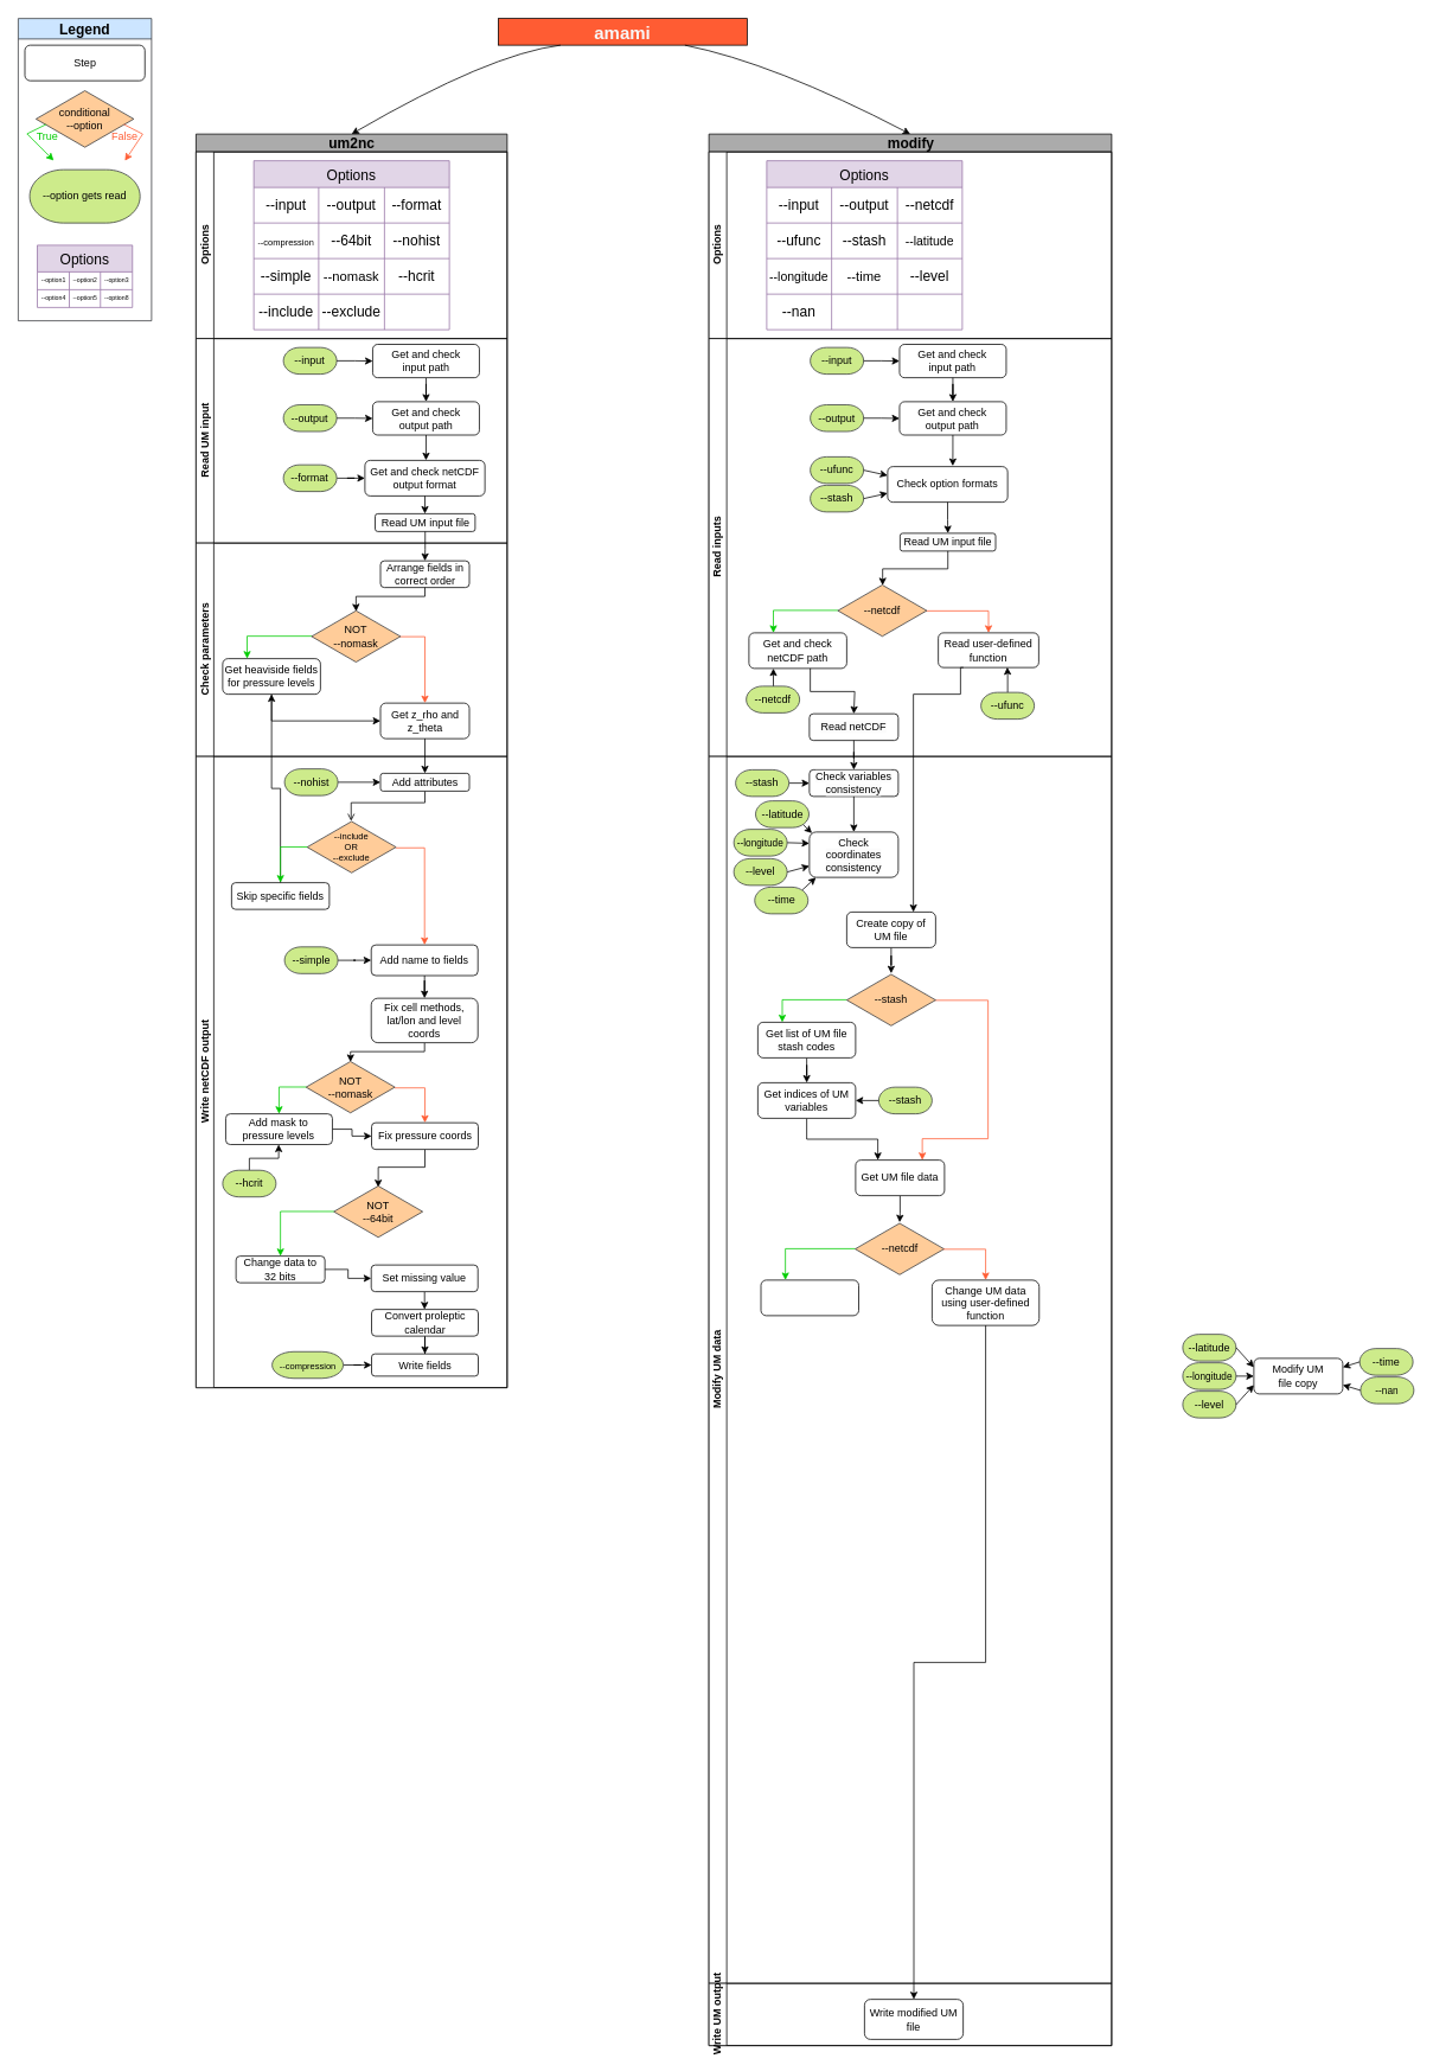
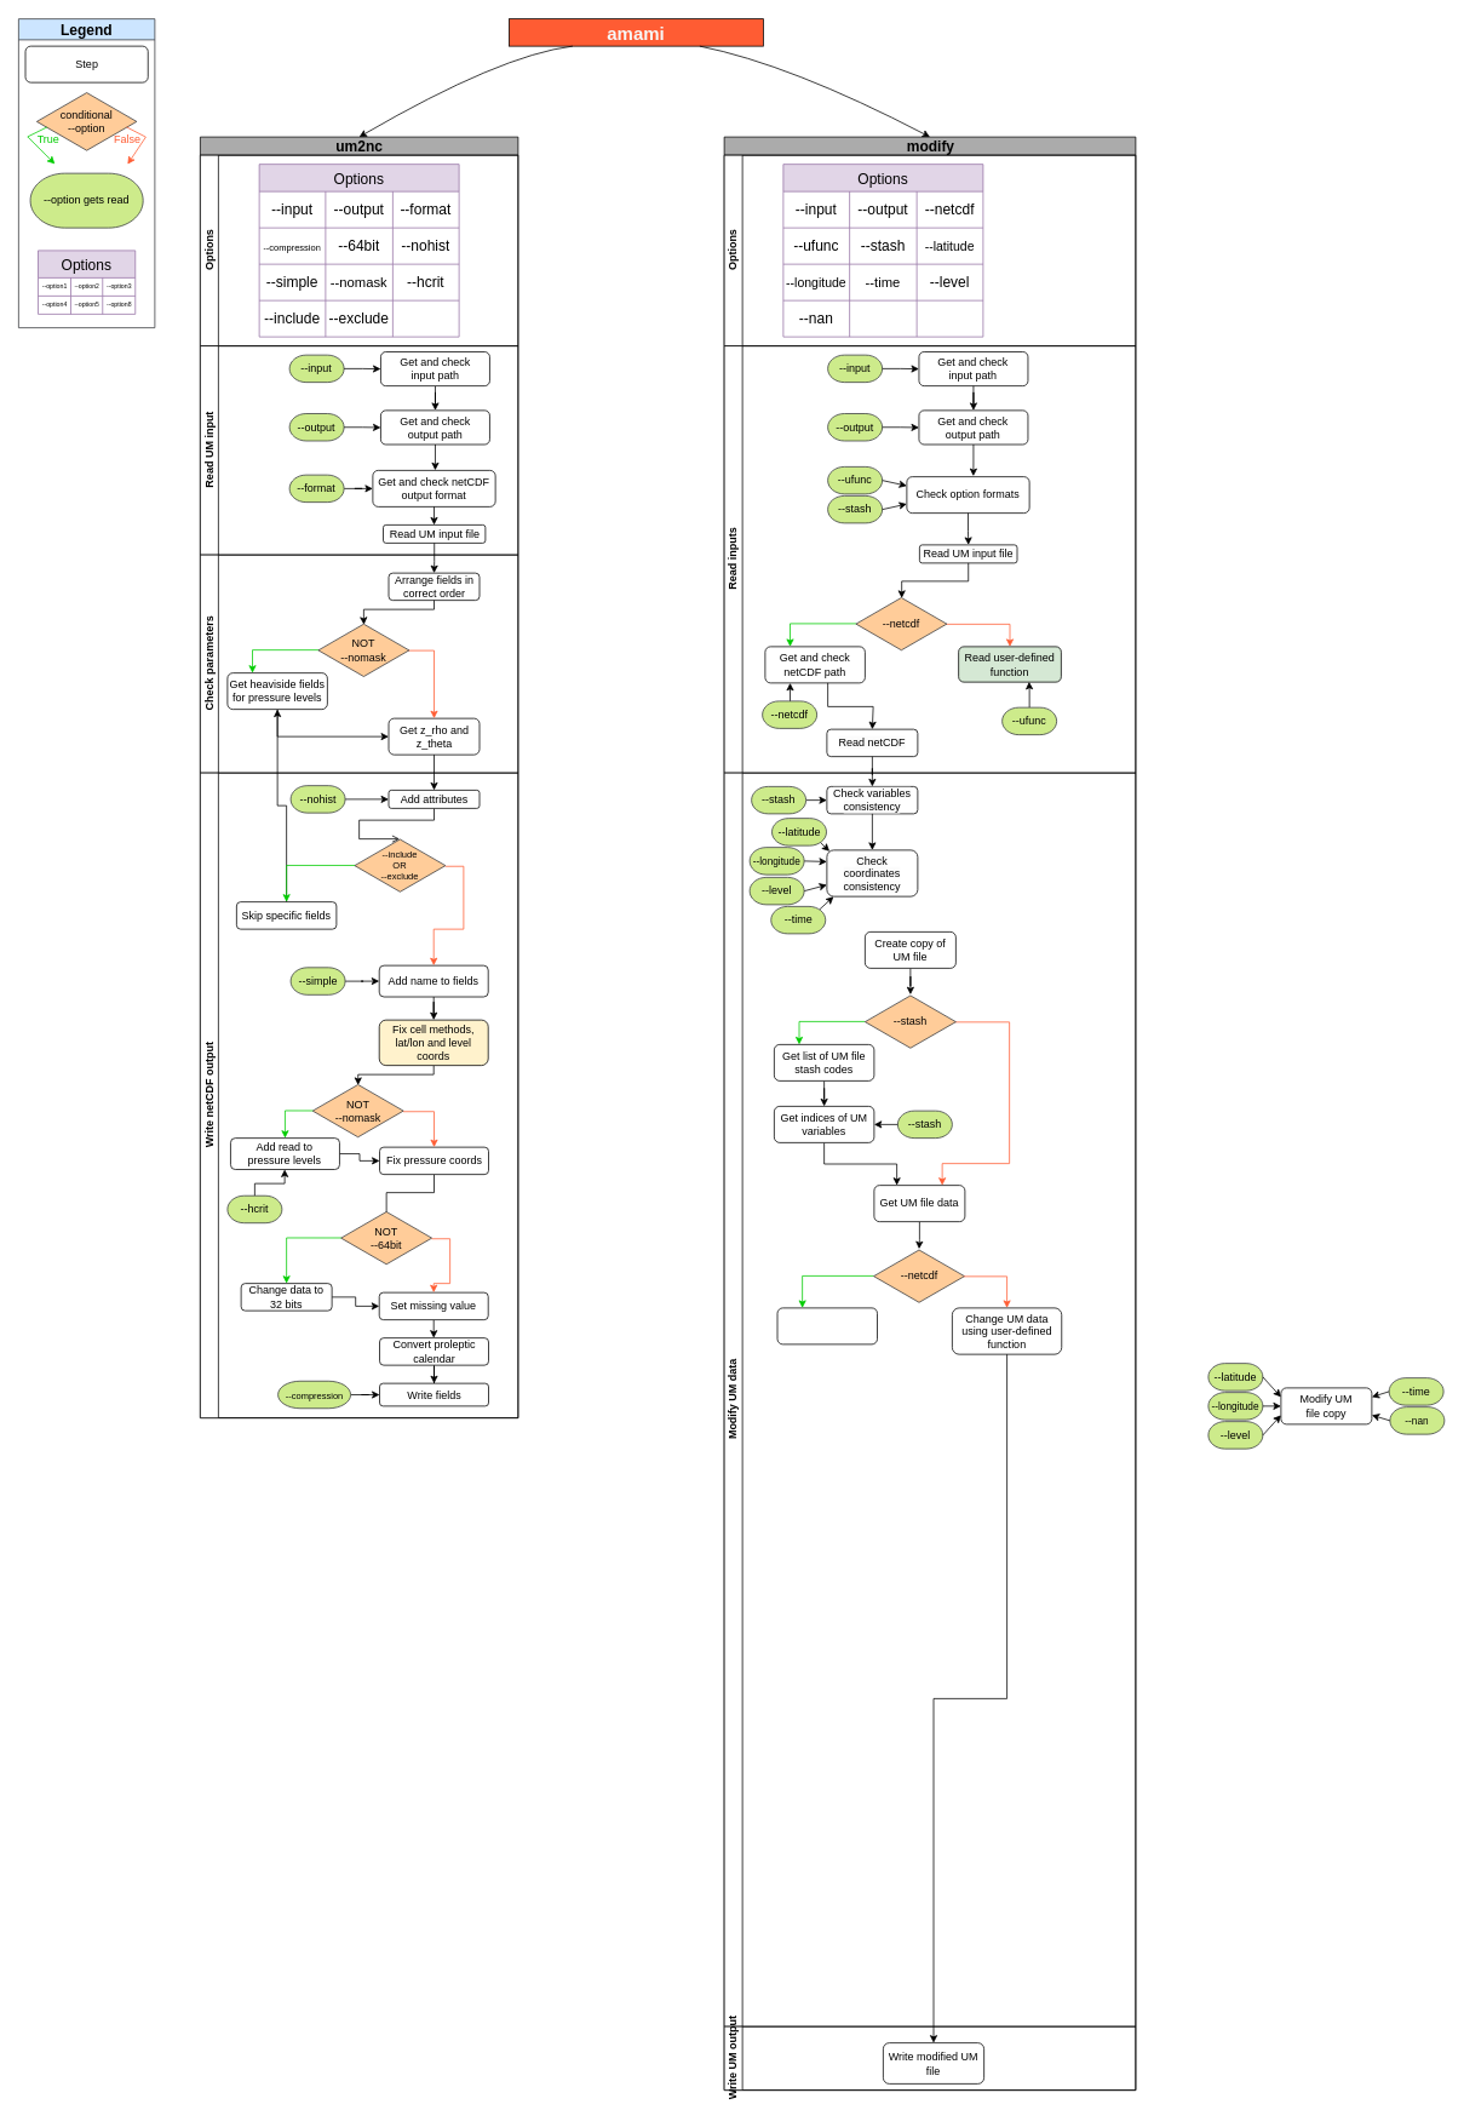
- <mxCell id="131" value="Read user-defined function" style="rounded=1;whiteSpace=wrap;html=1;fontStyle=0;startSize=30;" parent="124" vertex="1"><mxGeometry x="258" y="331" width="113" height="39" as="geometry" /></mxCell>
+ <mxCell id="131" value="Read user-defined function" style="rounded=1;whiteSpace=wrap;html=1;fontStyle=0;startSize=30;fillColor=#d5e8d4;" parent="124" vertex="1"><mxGeometry x="258" y="331" width="113" height="39" as="geometry" /></mxCell>
- <mxCell id="186" value="" style="edgeStyle=orthogonalEdgeStyle;rounded=0;orthogonalLoop=1;jettySize=auto;html=1;entryX=0.75;entryY=0;entryDx=0;entryDy=0;exitX=0.25;exitY=1;exitDx=0;exitDy=0;" parent="104" source="131" target="159" edge="1"><mxGeometry relative="1" as="geometry"><mxPoint x="254" y="630" as="sourcePoint" /><mxPoint x="234" y="789.76" as="targetPoint" /><Array as="points"><mxPoint x="283" y="630" /><mxPoint x="230" y="630" /></Array></mxGeometry></mxCell>
- <mxCell id="65" value="--include&lt;br style=&quot;font-size: 10px;&quot;&gt;OR&lt;br style=&quot;font-size: 10px;&quot;&gt;--exclude" style="html=1;whiteSpace=wrap;aspect=fixed;shape=isoRectangle;fillColor=#ffcc99;strokeColor=#36393d;fontSize=10;" parent="47" vertex="1"><mxGeometry x="125" y="72" width="100" height="60" as="geometry" /></mxCell>
+ <mxCell id="65" value="--include&lt;br style=&quot;font-size: 10px;&quot;&gt;OR&lt;br style=&quot;font-size: 10px;&quot;&gt;--exclude" style="html=1;whiteSpace=wrap;aspect=fixed;shape=isoRectangle;fillColor=#ffcc99;strokeColor=#36393d;fontSize=10;" parent="47" vertex="1"><mxGeometry x="170" y="72" width="100" height="60" as="geometry" /></mxCell>
- <mxCell id="51" value="Fix cell methods, lat/lon and level coords" style="whiteSpace=wrap;html=1;rounded=1;" parent="47" vertex="1"><mxGeometry x="197.12" y="272.01" width="120" height="49.99" as="geometry" /></mxCell>
+ <mxCell id="51" value="Fix cell methods, lat/lon and level coords" style="whiteSpace=wrap;html=1;rounded=1;fillColor=#fff2cc;" parent="47" vertex="1"><mxGeometry x="197.12" y="272.01" width="120" height="49.99" as="geometry" /></mxCell>
- <mxCell id="76" value="Add mask to &lt;br&gt;pressure levels" style="rounded=1;whiteSpace=wrap;html=1;" parent="47" vertex="1"><mxGeometry x="33.43" y="402" width="120" height="34.53" as="geometry" /></mxCell>
+ <mxCell id="76" value="Add read to &lt;br&gt;pressure levels" style="rounded=1;whiteSpace=wrap;html=1;" parent="47" vertex="1"><mxGeometry x="33.43" y="402" width="120" height="34.53" as="geometry" /></mxCell>
- <mxCell id="52" value="" style="edgeStyle=orthogonalEdgeStyle;rounded=0;orthogonalLoop=1;jettySize=auto;html=1;entryX=0.5;entryY=0.042;entryDx=0;entryDy=0;entryPerimeter=0;" parent="47" source="53" target="79" edge="1"><mxGeometry relative="1" as="geometry"><mxPoint x="147" y="502" as="targetPoint" /></mxGeometry></mxCell>
+ <mxCell id="52" value="" style="edgeStyle=orthogonalEdgeStyle;rounded=0;orthogonalLoop=1;jettySize=auto;html=1;entryX=0.5;entryY=0.042;entryDx=0;entryDy=0;entryPerimeter=0;endArrow=none;" parent="47" source="53" target="79" edge="1"><mxGeometry relative="1" as="geometry"><mxPoint x="147" y="502" as="targetPoint" /></mxGeometry></mxCell>
+ <mxCell id="80" value="" style="edgeStyle=orthogonalEdgeStyle;rounded=0;orthogonalLoop=1;jettySize=auto;html=1;exitX=0.998;exitY=0.514;exitDx=0;exitDy=0;exitPerimeter=0;strokeColor=#FF5C33;" parent="47" source="79" target="55" edge="1"><mxGeometry relative="1" as="geometry"><mxPoint x="220.1" y="497" as="sourcePoint" /><mxPoint x="201.37" y="582" as="targetPoint" /></mxGeometry></mxCell>
